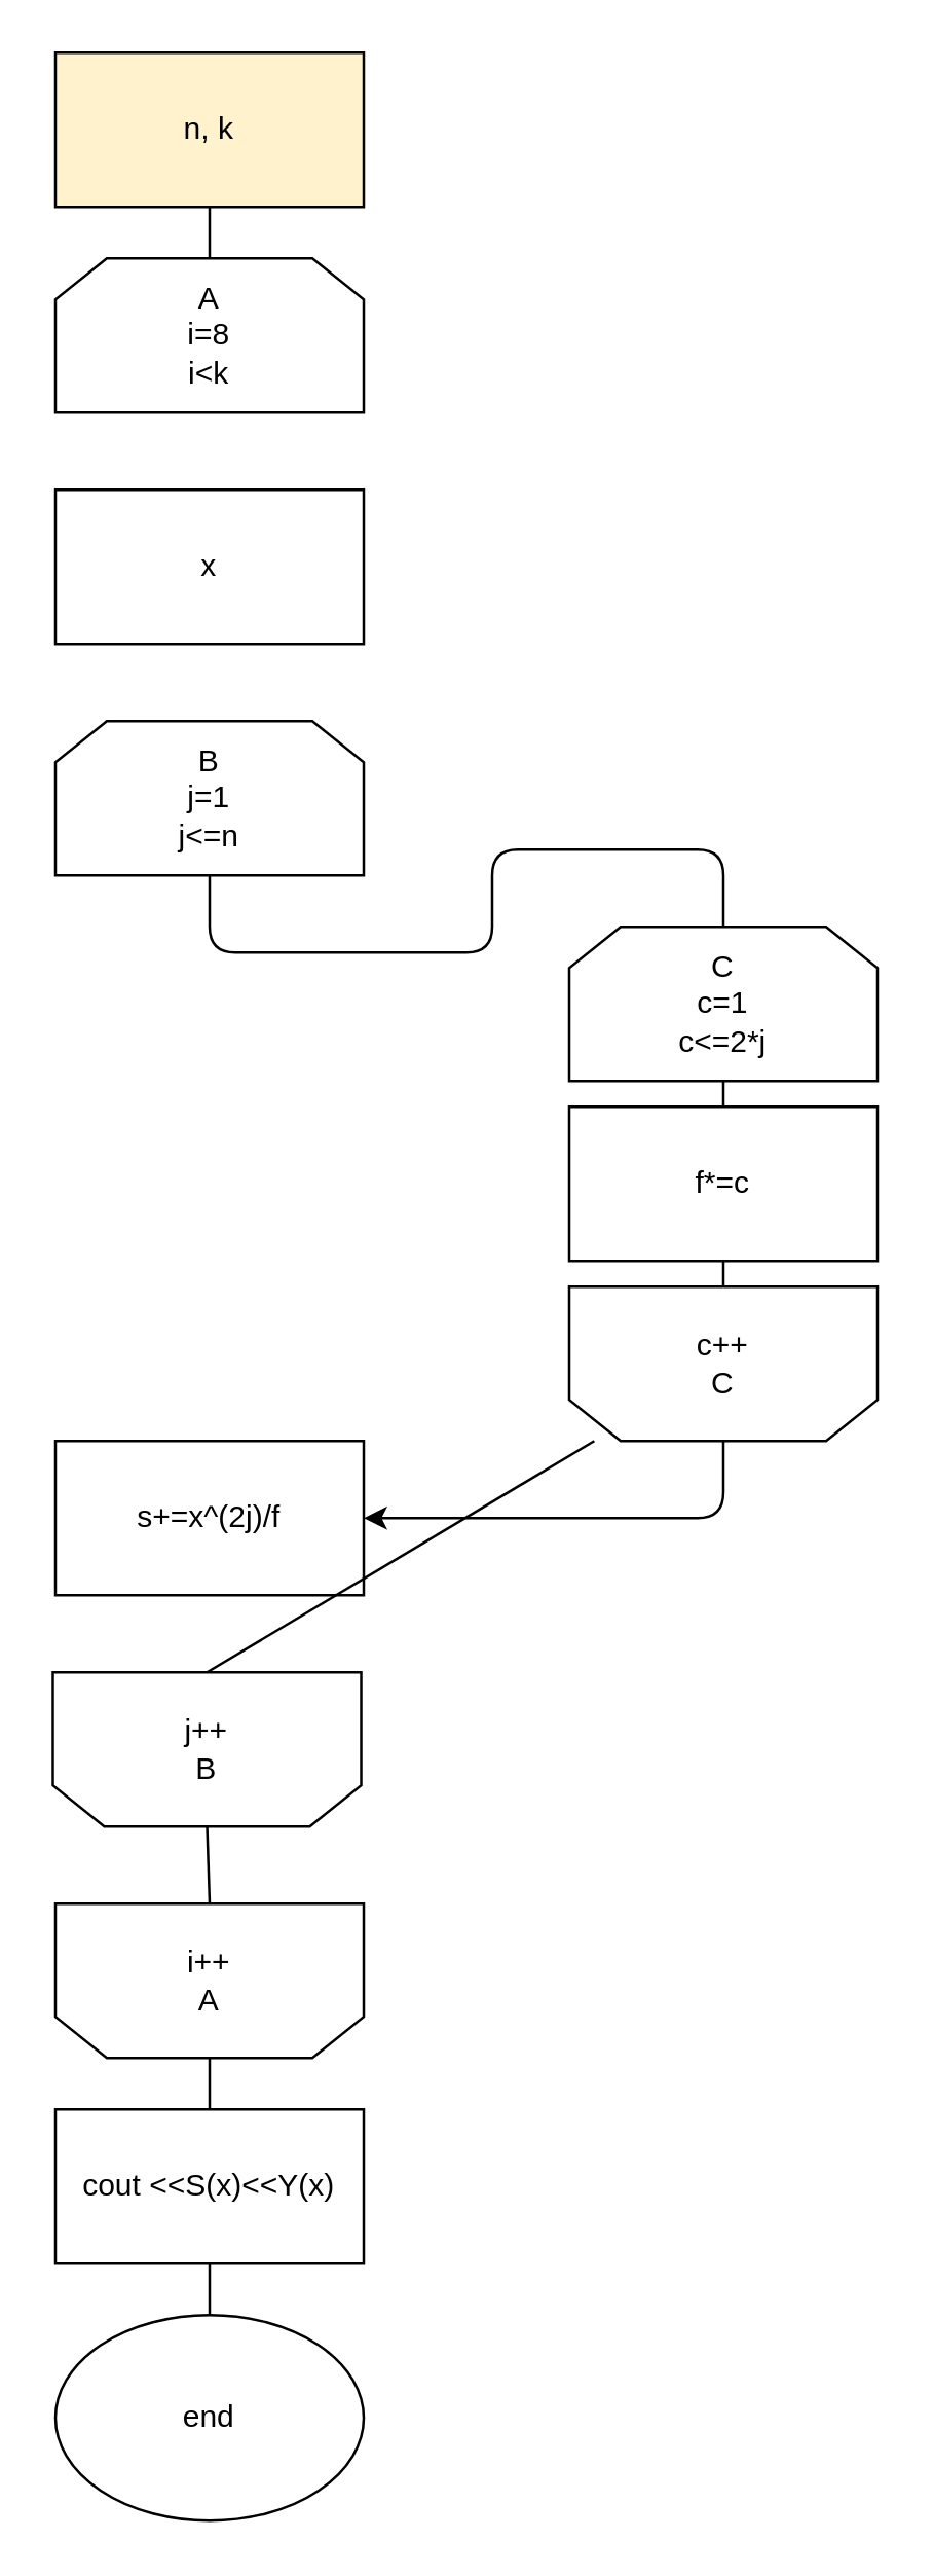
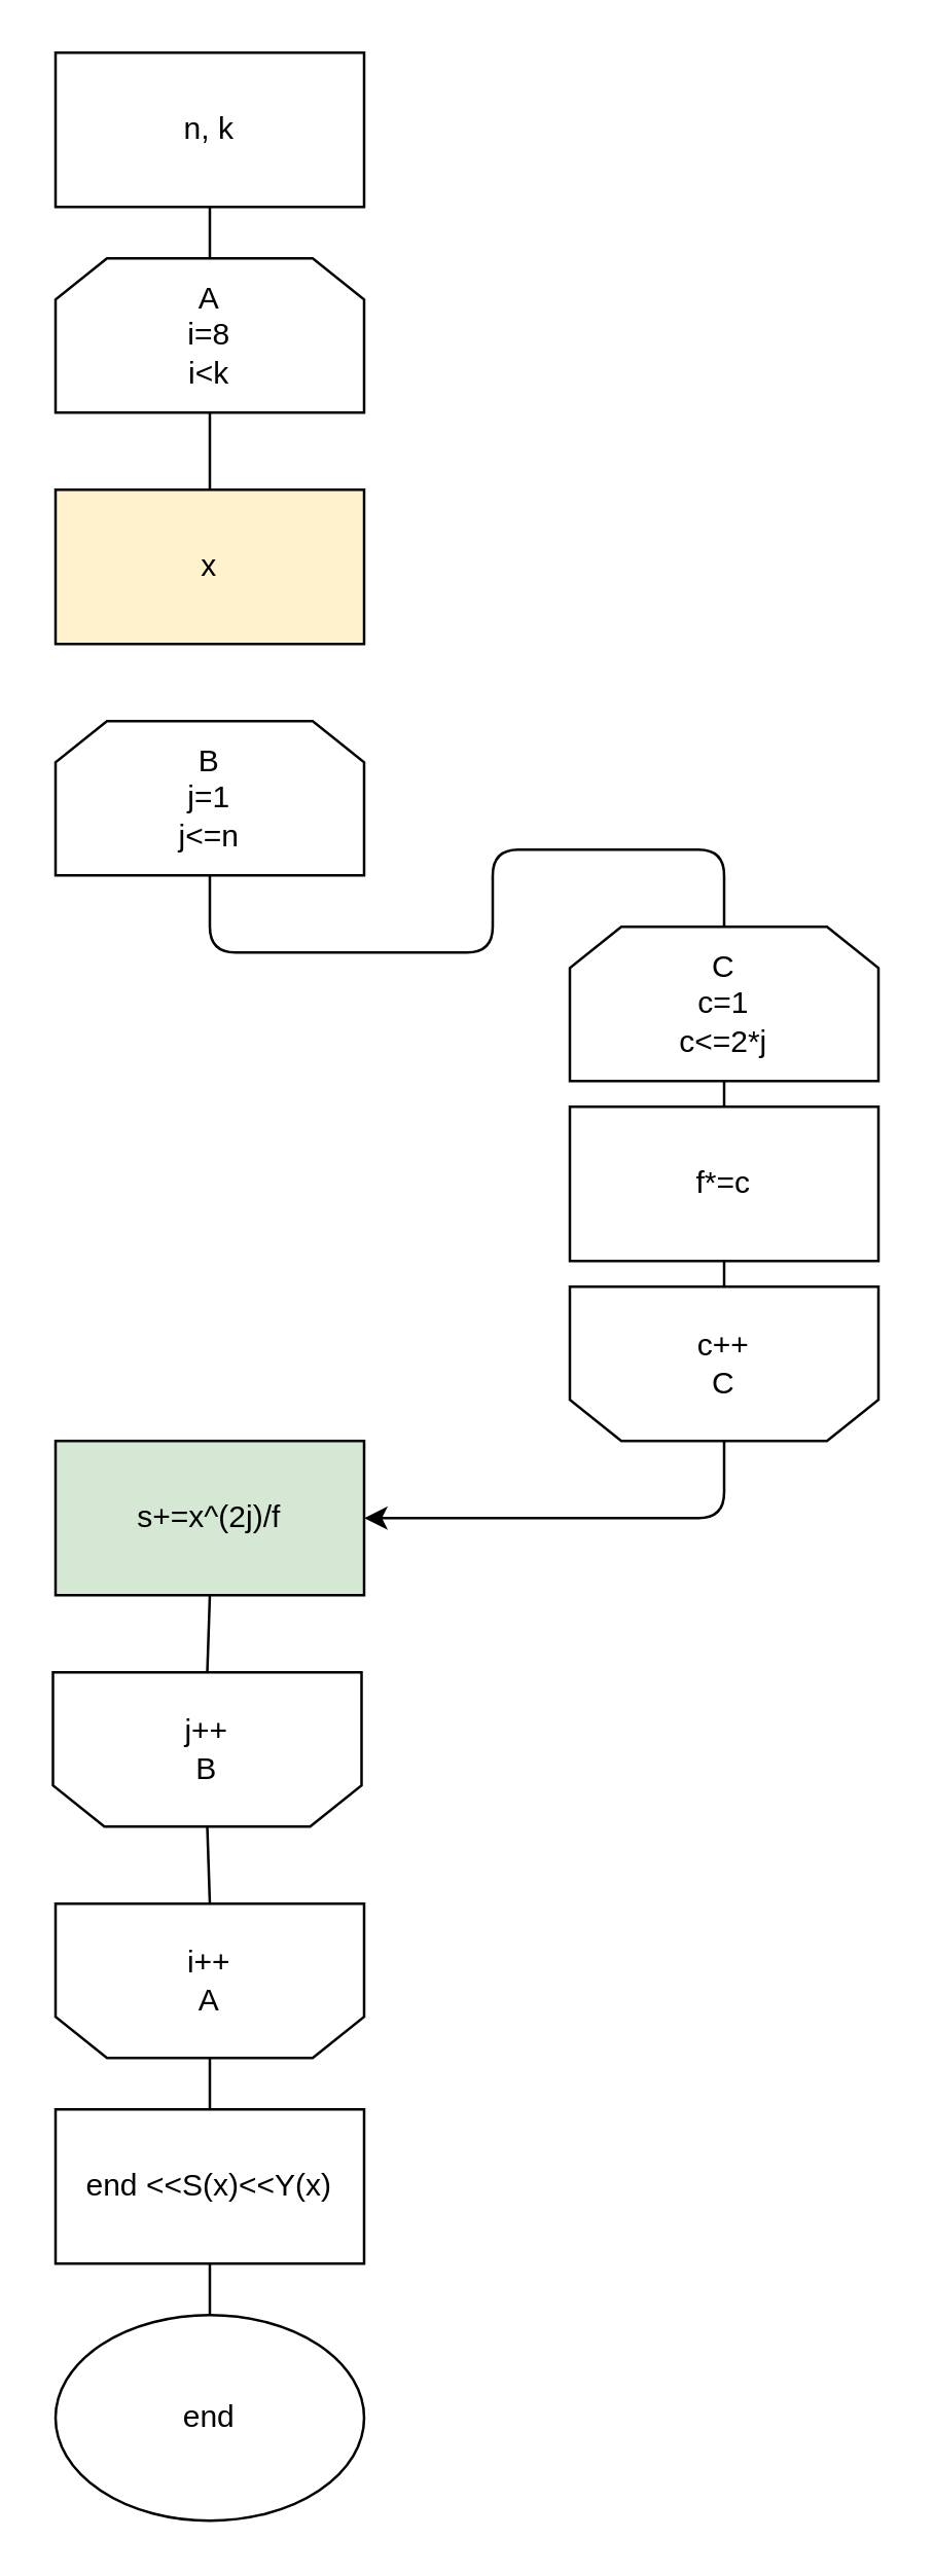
- <mxCell id="2" value="n, k" style="rounded=0;whiteSpace=wrap;html=1;fillColor=#fff2cc;" parent="1" vertex="1"><mxGeometry x="21" y="20" width="120" height="60" as="geometry" /></mxCell>
+ <mxCell id="2" value="n, k" style="rounded=0;whiteSpace=wrap;html=1;" parent="1" vertex="1"><mxGeometry x="21" y="20" width="120" height="60" as="geometry" /></mxCell>
+ <mxCell id="15" value="" style="endArrow=none;html=1;exitX=0.5;exitY=1;exitDx=0;exitDy=0;entryX=0.5;entryY=0;entryDx=0;entryDy=0;" parent="1" source="3" target="7" edge="1"><mxGeometry width="50" height="50" relative="1" as="geometry"><mxPoint x="91" y="110" as="sourcePoint" /><mxPoint x="91" y="90" as="targetPoint" /></mxGeometry></mxCell>
- <mxCell id="7" value="x" style="rounded=0;whiteSpace=wrap;html=1;" parent="1" vertex="1"><mxGeometry x="21" y="190" width="120" height="60" as="geometry" /></mxCell>
+ <mxCell id="7" value="x" style="rounded=0;whiteSpace=wrap;html=1;fillColor=#fff2cc;" parent="1" vertex="1"><mxGeometry x="21" y="190" width="120" height="60" as="geometry" /></mxCell>
- <mxCell id="13" value="s+=x^(2j)/f" style="rounded=0;whiteSpace=wrap;html=1;" parent="1" vertex="1"><mxGeometry x="21" y="560" width="120" height="60" as="geometry" /></mxCell>
+ <mxCell id="13" value="s+=x^(2j)/f" style="rounded=0;whiteSpace=wrap;html=1;fillColor=#d5e8d4;" parent="1" vertex="1"><mxGeometry x="21" y="560" width="120" height="60" as="geometry" /></mxCell>
- <mxCell id="19" value="" style="endArrow=none;html=1;exitX=0.5;exitY=1;exitDx=0;exitDy=0;" parent="1" source="9" target="11" edge="1"><mxGeometry width="50" height="50" relative="1" as="geometry"><mxPoint x="21" y="1050" as="sourcePoint" /><mxPoint x="71" y="1000" as="targetPoint" /></mxGeometry></mxCell>
+ <mxCell id="19" value="" style="endArrow=none;html=1;entryX=0.5;entryY=1;entryDx=0;entryDy=0;exitX=0.5;exitY=1;exitDx=0;exitDy=0;" parent="1" source="9" target="13" edge="1"><mxGeometry width="50" height="50" relative="1" as="geometry"><mxPoint x="21" y="1050" as="sourcePoint" /><mxPoint x="71" y="1000" as="targetPoint" /></mxGeometry></mxCell>
- <mxCell id="5" value="cout &amp;lt;&amp;lt;S(x)&amp;lt;&amp;lt;Y(x)" style="rounded=0;whiteSpace=wrap;html=1;" parent="1" vertex="1"><mxGeometry x="21" y="820" width="120" height="60" as="geometry" /></mxCell>
+ <mxCell id="5" value="end &amp;lt;&amp;lt;S(x)&amp;lt;&amp;lt;Y(x)" style="rounded=0;whiteSpace=wrap;html=1;" parent="1" vertex="1"><mxGeometry x="21" y="820" width="120" height="60" as="geometry" /></mxCell>
